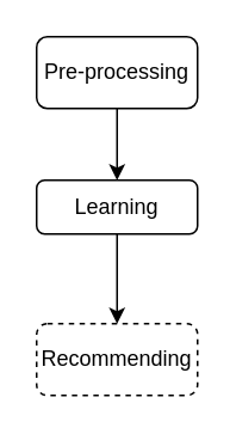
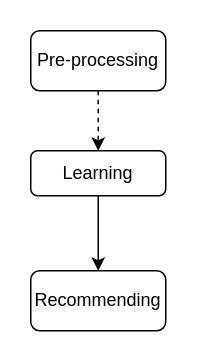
- <mxCell id="5" value="" style="endArrow=classic;html=1;rounded=0;exitX=0.5;exitY=1;exitDx=0;exitDy=0;entryX=0.5;entryY=0;entryDx=0;entryDy=0;" parent="1" source="2" target="3" edge="1"><mxGeometry width="50" height="50" relative="1" as="geometry"><mxPoint x="-50" y="130" as="sourcePoint" /><mxPoint x="0" y="80" as="targetPoint" /></mxGeometry></mxCell>
+ <mxCell id="5" value="" style="endArrow=classic;html=1;rounded=0;exitX=0.5;exitY=1;exitDx=0;exitDy=0;entryX=0.5;entryY=0;entryDx=0;entryDy=0;dashed=1;" parent="1" source="2" target="3" edge="1"><mxGeometry width="50" height="50" relative="1" as="geometry"><mxPoint x="-50" y="130" as="sourcePoint" /><mxPoint x="0" y="80" as="targetPoint" /></mxGeometry></mxCell>
- <mxCell id="4" value="Recommending" style="rounded=1;whiteSpace=wrap;html=1;dashed=1;" parent="1" vertex="1"><mxGeometry x="20" y="180" width="90" height="40" as="geometry" /></mxCell>
+ <mxCell id="4" value="Recommending" style="rounded=1;whiteSpace=wrap;html=1;" parent="1" vertex="1"><mxGeometry x="20" y="180" width="90" height="40" as="geometry" /></mxCell>
